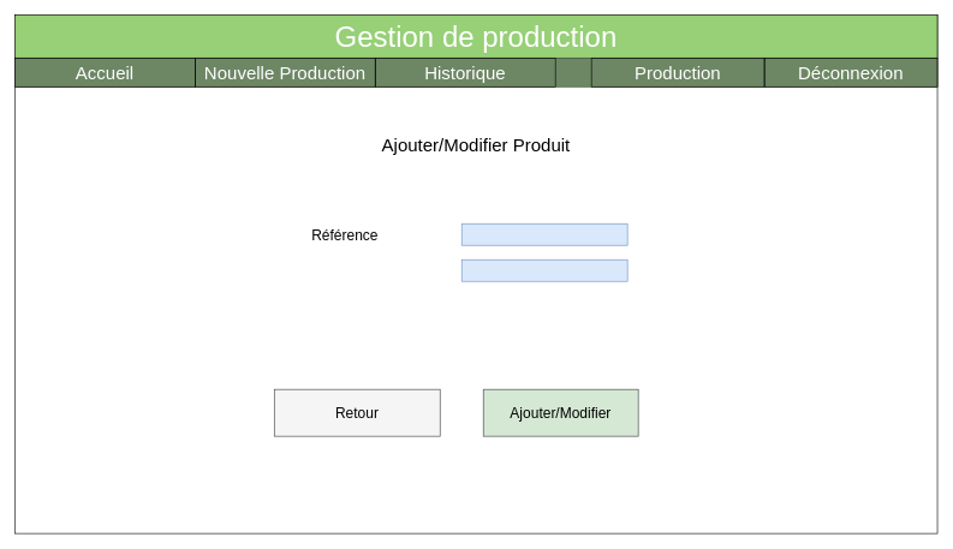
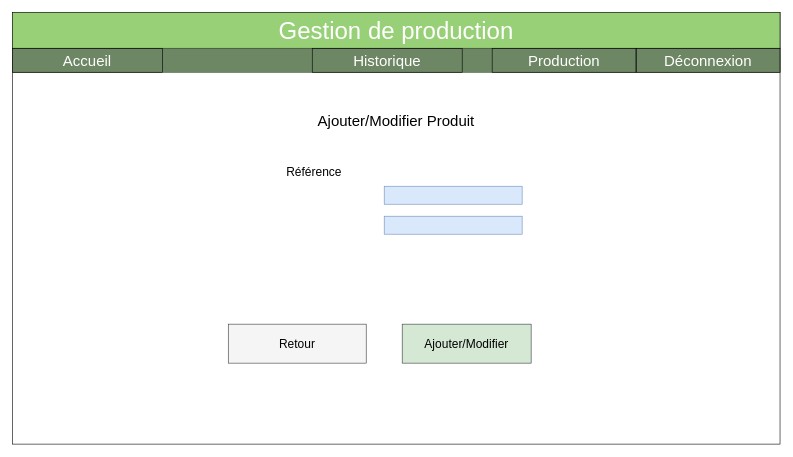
- <mxCell id="7" value="Nouvelle Production" style="text;html=1;strokeColor=#000000;fillColor=none;align=center;verticalAlign=middle;whiteSpace=wrap;rounded=0;fontSize=25;fontColor=#FFFFFF;" vertex="1" parent="3"><mxGeometry x="250" y="60" width="250" height="40" as="geometry" /></mxCell>
- <mxCell id="16" value="&lt;font style=&quot;font-size: 20px&quot;&gt;Référence&lt;/font&gt;" style="text;html=1;strokeColor=none;fillColor=none;align=left;verticalAlign=middle;whiteSpace=wrap;rounded=0;fontSize=20;" vertex="1" parent="1"><mxGeometry x="430" y="310" width="190" height="30" as="geometry" /></mxCell>
+ <mxCell id="16" value="&lt;font style=&quot;font-size: 20px&quot;&gt;Référence&lt;/font&gt;" style="text;html=1;strokeColor=none;fillColor=none;align=left;verticalAlign=middle;whiteSpace=wrap;rounded=0;fontSize=20;" vertex="1" parent="1"><mxGeometry x="475" y="270" width="190" height="30" as="geometry" /></mxCell>
